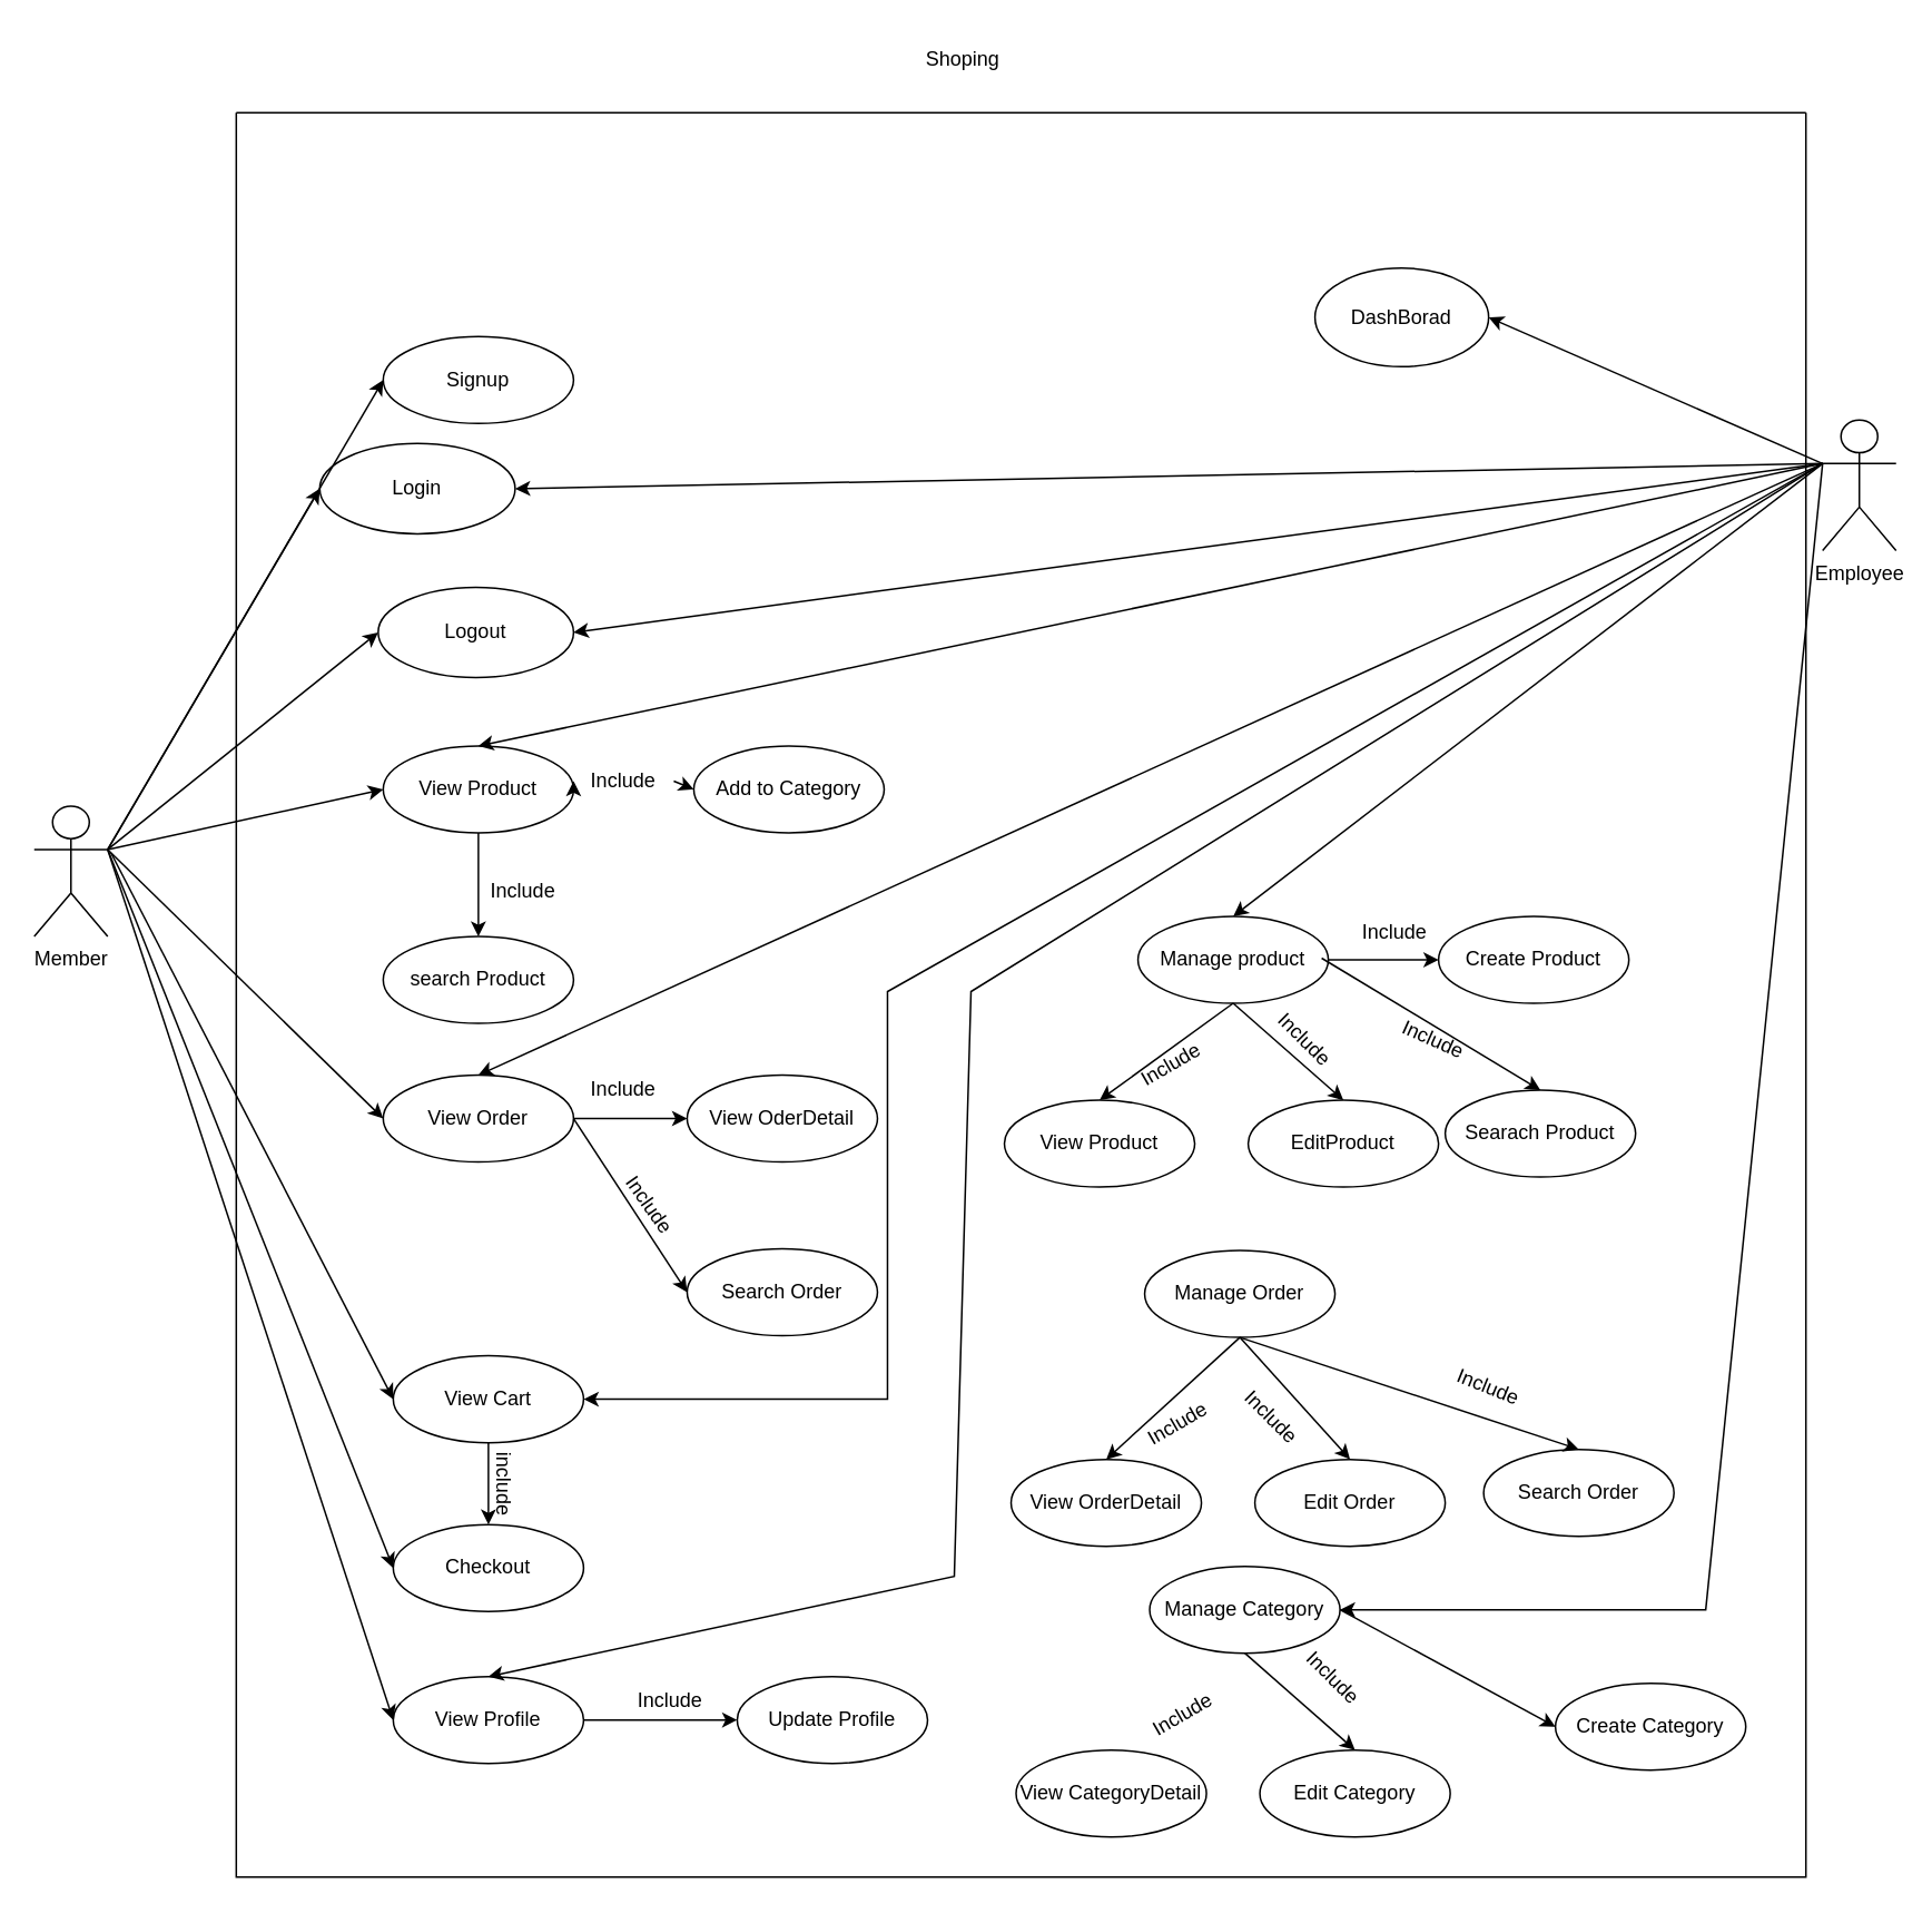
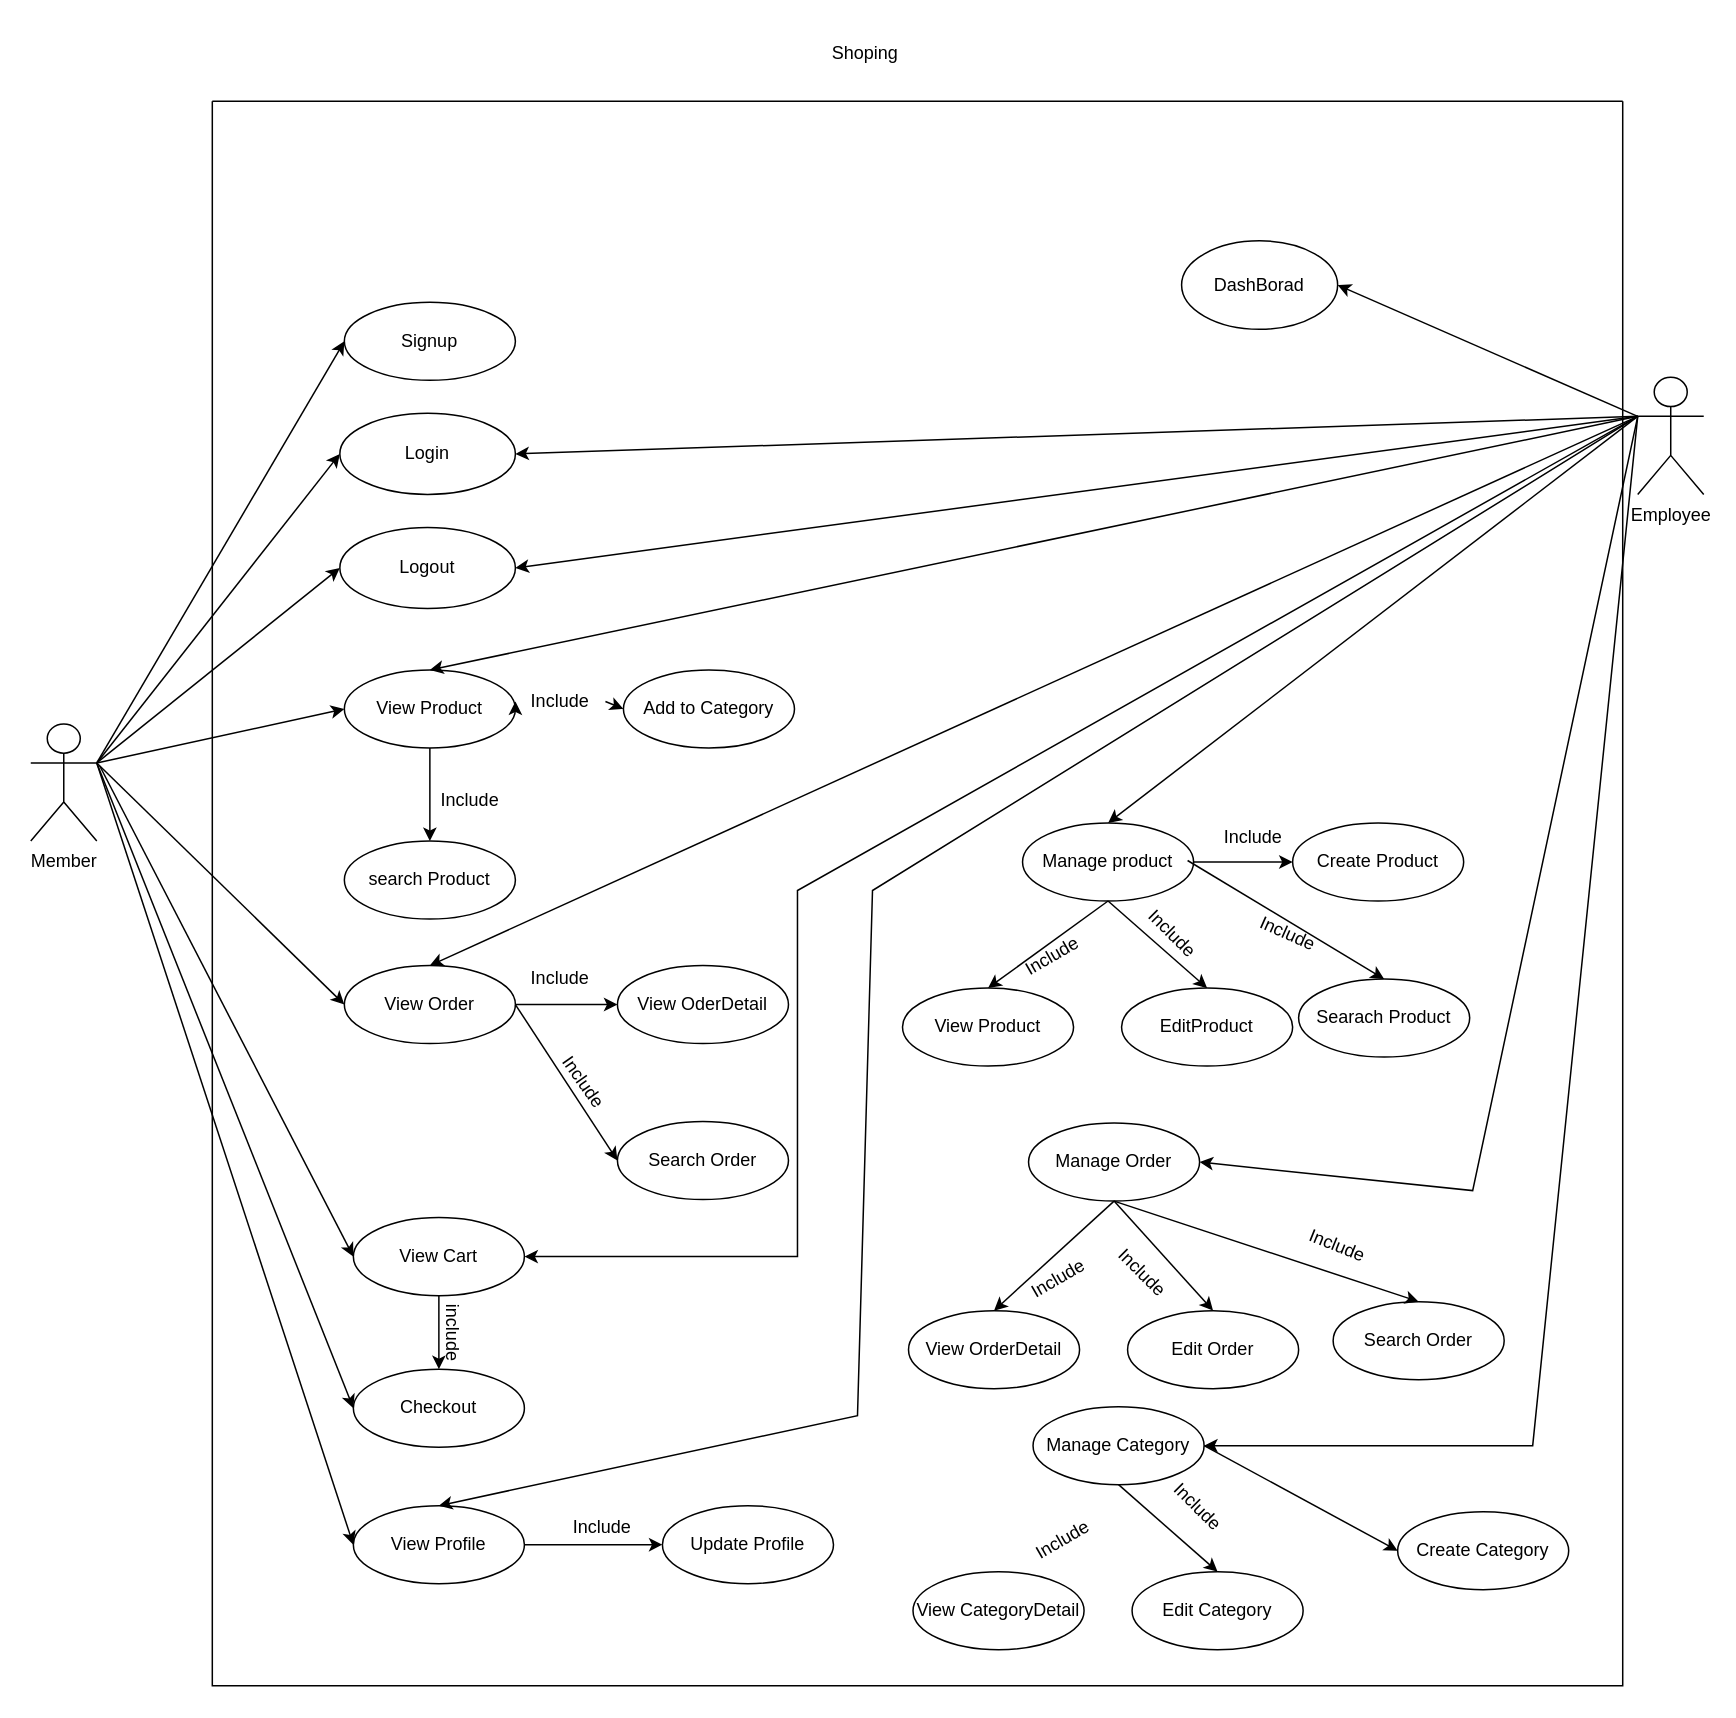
- <mxCell id="3" value="Login" style="ellipse;whiteSpace=wrap;html=1;" parent="1" vertex="1"><mxGeometry x="191" y="265" width="117" height="54" as="geometry" /></mxCell>
+ <mxCell id="3" value="Login" style="ellipse;whiteSpace=wrap;html=1;" parent="1" vertex="1"><mxGeometry x="226" y="275" width="117" height="54" as="geometry" /></mxCell>
+ <mxCell id="62" value="" style="endArrow=classic;html=1;rounded=0;fontFamily=Helvetica;fontSize=12;fontColor=default;exitX=0;exitY=0.333;exitDx=0;exitDy=0;exitPerimeter=0;entryX=1;entryY=0.5;entryDx=0;entryDy=0;" parent="1" source="6" target="52" edge="1"><mxGeometry width="50" height="50" relative="1" as="geometry"><mxPoint x="1021" y="273" as="sourcePoint" /><mxPoint x="1021" y="1053" as="targetPoint" /><Array as="points"><mxPoint x="981" y="793" /></Array></mxGeometry></mxCell>
